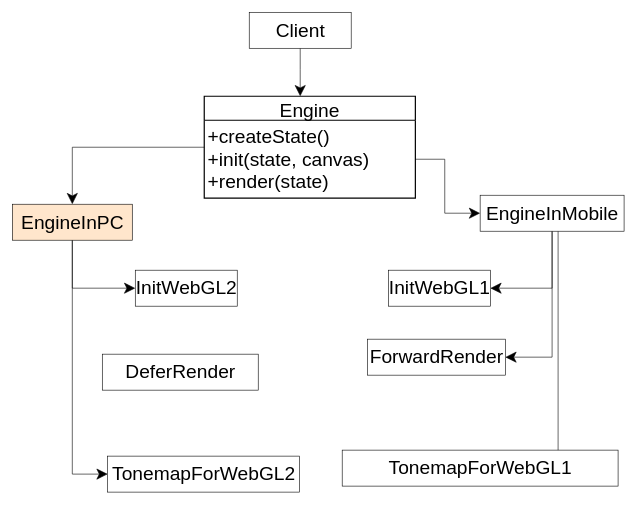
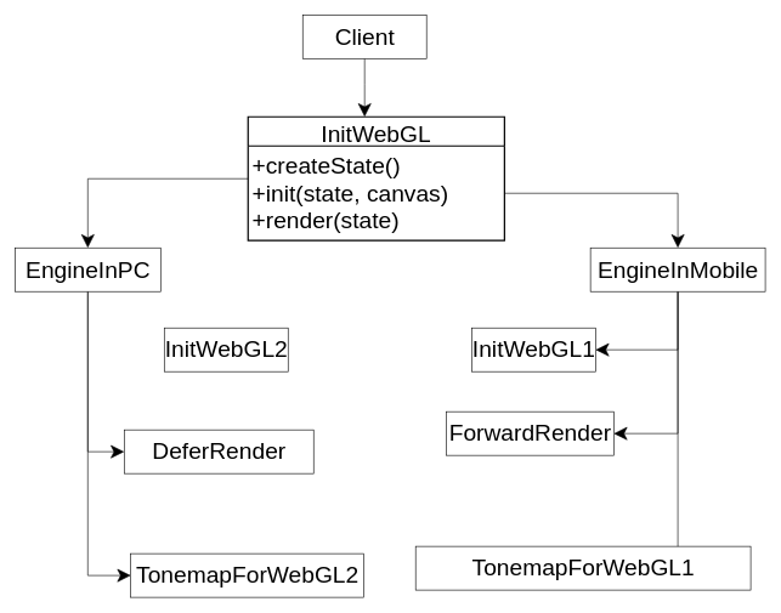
- <mxCell id="19" value="Engine" style="swimlane;childLayout=stackLayout;horizontal=1;startSize=40;horizontalStack=0;rounded=0;fontSize=32;fontStyle=0;strokeWidth=2;resizeParent=0;resizeLast=1;shadow=0;dashed=0;align=center;" parent="1" vertex="1"><mxGeometry x="340" y="160" width="352" height="170" as="geometry" /></mxCell>
+ <mxCell id="19" value="InitWebGL" style="swimlane;childLayout=stackLayout;horizontal=1;startSize=40;horizontalStack=0;rounded=0;fontSize=32;fontStyle=0;strokeWidth=2;resizeParent=0;resizeLast=1;shadow=0;dashed=0;align=center;" parent="1" vertex="1"><mxGeometry x="340" y="160" width="352" height="170" as="geometry" /></mxCell>
- <mxCell id="12" value="EngineInMobile" style="html=1;fontSize=32;" parent="1" vertex="1"><mxGeometry x="800" y="325" width="240" height="60" as="geometry" /></mxCell>
+ <mxCell id="12" value="EngineInMobile" style="html=1;fontSize=32;" parent="1" vertex="1"><mxGeometry x="810" y="340" width="240" height="60" as="geometry" /></mxCell>
- <mxCell id="5" value="EngineInPC" style="html=1;fontSize=32;fillColor=#ffe6cc;" parent="1" vertex="1"><mxGeometry x="20" y="340" width="200" height="60" as="geometry" /></mxCell>
+ <mxCell id="5" value="EngineInPC" style="html=1;fontSize=32;" parent="1" vertex="1"><mxGeometry x="20" y="340" width="200" height="60" as="geometry" /></mxCell>
- <mxCell id="4" style="edgeStyle=orthogonalEdgeStyle;rounded=0;orthogonalLoop=1;jettySize=auto;html=1;entryX=0;entryY=0.5;entryDx=0;entryDy=0;exitX=0.5;exitY=1;exitDx=0;exitDy=0;endSize=16;startSize=16;" parent="1" source="5" target="8" edge="1"><mxGeometry relative="1" as="geometry" /></mxCell>
+ <mxCell id="3" style="edgeStyle=orthogonalEdgeStyle;rounded=0;orthogonalLoop=1;jettySize=auto;html=1;entryX=0;entryY=0.5;entryDx=0;entryDy=0;exitX=0.5;exitY=1;exitDx=0;exitDy=0;endSize=16;startSize=16;" parent="1" source="5" target="6" edge="1"><mxGeometry relative="1" as="geometry" /></mxCell>
